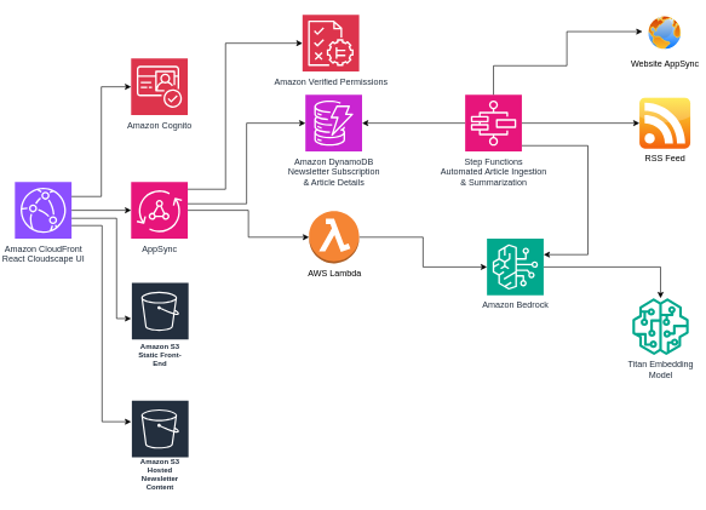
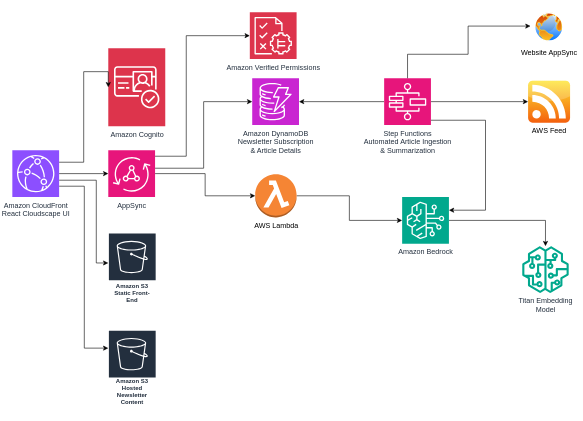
- <mxCell id="22" value="Amazon Cognito" style="sketch=0;points=[[0,0,0],[0.25,0,0],[0.5,0,0],[0.75,0,0],[1,0,0],[0,1,0],[0.25,1,0],[0.5,1,0],[0.75,1,0],[1,1,0],[0,0.25,0],[0,0.5,0],[0,0.75,0],[1,0.25,0],[1,0.5,0],[1,0.75,0]];outlineConnect=0;fontColor=#232F3E;fillColor=#DD344C;strokeColor=#ffffff;dashed=0;verticalLabelPosition=bottom;verticalAlign=top;align=center;html=1;fontSize=12;fontStyle=0;aspect=fixed;shape=mxgraph.aws4.resourceIcon;resIcon=mxgraph.aws4.cognito;" parent="1" vertex="1"><mxGeometry x="180" y="80" width="78" height="78" as="geometry" /></mxCell>
+ <mxCell id="22" value="Amazon Cognito" style="sketch=0;points=[[0,0,0],[0.25,0,0],[0.5,0,0],[0.75,0,0],[1,0,0],[0,1,0],[0.25,1,0],[0.5,1,0],[0.75,1,0],[1,1,0],[0,0.25,0],[0,0.5,0],[0,0.75,0],[1,0.25,0],[1,0.5,0],[1,0.75,0]];outlineConnect=0;fontColor=#232F3E;fillColor=#DD344C;strokeColor=#ffffff;dashed=0;verticalLabelPosition=bottom;verticalAlign=top;align=center;html=1;fontSize=12;fontStyle=0;aspect=fixed;shape=mxgraph.aws4.resourceIcon;resIcon=mxgraph.aws4.cognito;" parent="1" vertex="1"><mxGeometry x="180" y="80" width="95" height="130" as="geometry" /></mxCell>
- <mxCell id="11" value="RSS Feed" style="dashed=0;outlineConnect=0;html=1;align=center;labelPosition=center;verticalLabelPosition=bottom;verticalAlign=top;shape=mxgraph.webicons.rss;fillColor=#FDE532;gradientColor=#F4600D" parent="1" vertex="1"><mxGeometry x="880" y="134" width="70" height="70" as="geometry" /></mxCell>
+ <mxCell id="11" value="AWS Feed" style="dashed=0;outlineConnect=0;html=1;align=center;labelPosition=center;verticalLabelPosition=bottom;verticalAlign=top;shape=mxgraph.webicons.rss;fillColor=#FDE532;gradientColor=#F4600D" parent="1" vertex="1"><mxGeometry x="880" y="134" width="70" height="70" as="geometry" /></mxCell>
